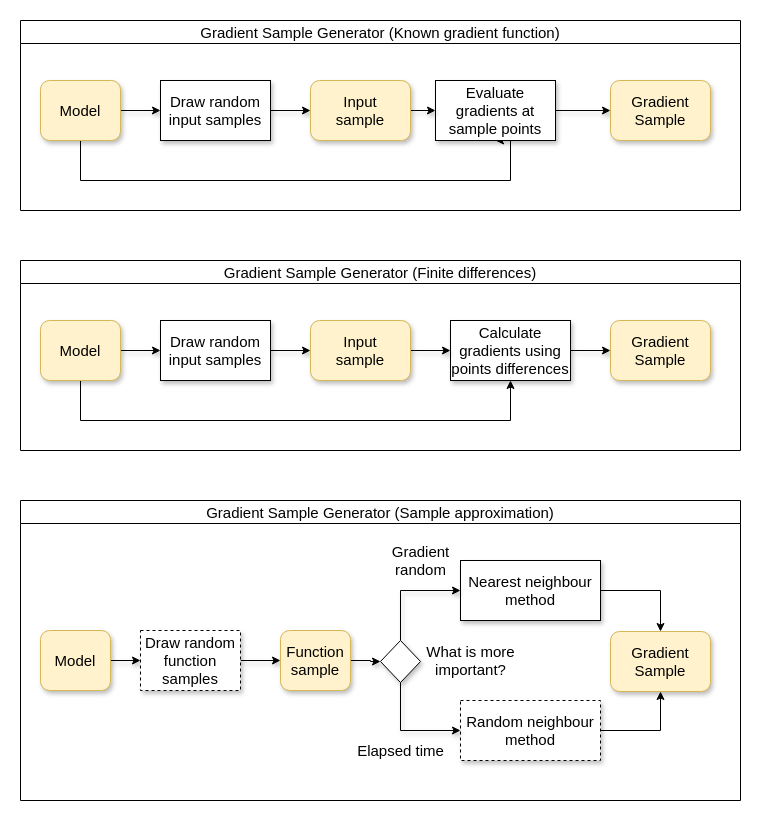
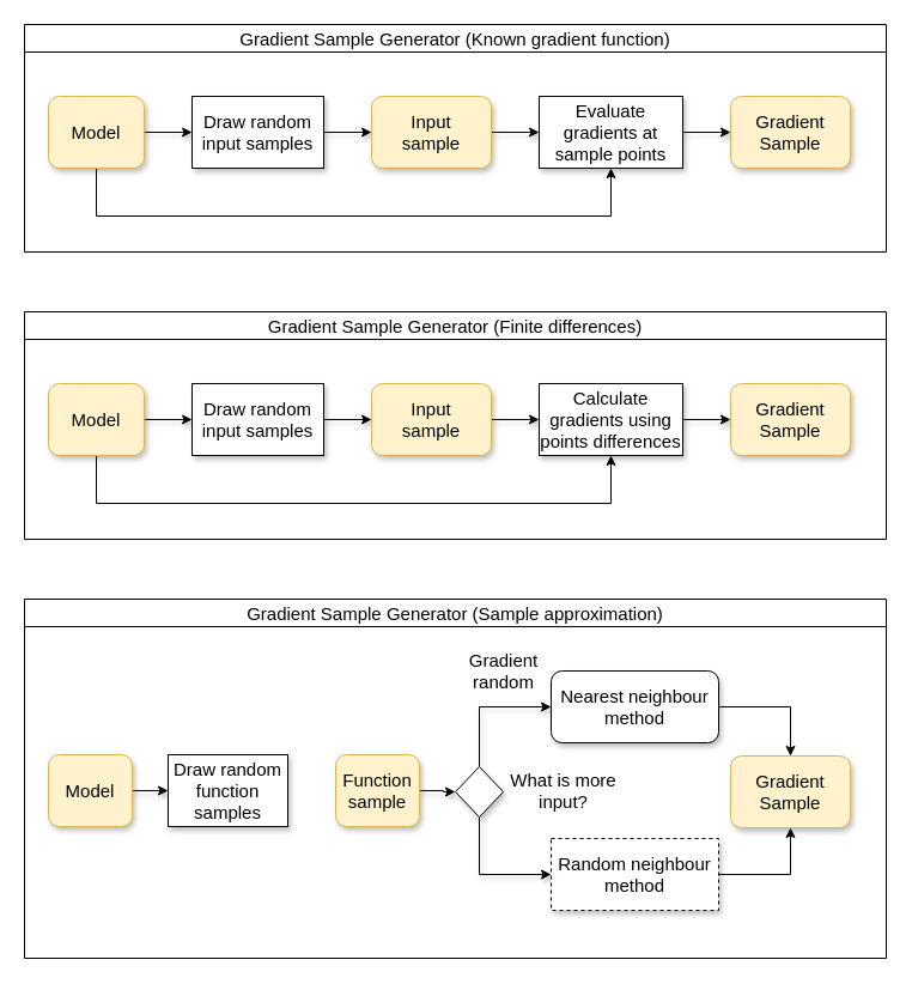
- <mxCell id="7" value="Evaluate gradients at sample points" style="rounded=0;whiteSpace=wrap;html=1;fontSize=15;shadow=1;" parent="2" vertex="1"><mxGeometry x="415" y="60" width="120" height="60" as="geometry" /></mxCell>
+ <mxCell id="7" value="Evaluate gradients at sample points" style="rounded=0;whiteSpace=wrap;html=1;fontSize=15;shadow=1;" parent="2" vertex="1"><mxGeometry x="430" y="60" width="120" height="60" as="geometry" /></mxCell>
- <mxCell id="17" value="Nearest neighbour method " style="rounded=0;whiteSpace=wrap;html=1;fontSize=15;shadow=1;" vertex="1" parent="13"><mxGeometry x="440" y="60" width="140" height="60" as="geometry" /></mxCell>
+ <mxCell id="17" value="Nearest neighbour method " style="whiteSpace=wrap;html=1;fontSize=15;shadow=1;rounded=1;" vertex="1" parent="13"><mxGeometry x="440" y="60" width="140" height="60" as="geometry" /></mxCell>
- <mxCell id="21" value="Draw random function samples" style="rounded=0;whiteSpace=wrap;html=1;fontSize=15;shadow=1;dashed=1;" vertex="1" parent="13"><mxGeometry x="120" y="130" width="100" height="60" as="geometry" /></mxCell>
+ <mxCell id="21" value="Draw random function samples" style="rounded=0;whiteSpace=wrap;html=1;fontSize=15;shadow=1;" vertex="1" parent="13"><mxGeometry x="120" y="130" width="100" height="60" as="geometry" /></mxCell>
- <mxCell id="20" style="edgeStyle=orthogonalEdgeStyle;rounded=0;orthogonalLoop=1;jettySize=auto;html=1;entryX=0;entryY=0.5;entryDx=0;entryDy=0;fontSize=15;shadow=1;" edge="1" parent="13" source="21" target="23"><mxGeometry relative="1" as="geometry" /></mxCell>
- <mxCell id="27" value="&lt;div style=&quot;font-size: 15px;&quot;&gt;What is more&lt;/div&gt;&lt;div style=&quot;font-size: 15px;&quot;&gt;important?&lt;/div&gt;" style="text;html=1;align=center;verticalAlign=middle;resizable=0;points=[];autosize=1;strokeColor=none;fontSize=15;shadow=1;" vertex="1" parent="13"><mxGeometry x="400" y="140" width="100" height="40" as="geometry" /></mxCell>
+ <mxCell id="27" value="&lt;div style=&quot;font-size: 15px;&quot;&gt;What is more&lt;/div&gt;&lt;div style=&quot;font-size: 15px;&quot;&gt;input?&lt;/div&gt;" style="text;html=1;align=center;verticalAlign=middle;resizable=0;points=[];autosize=1;strokeColor=none;fontSize=15;shadow=1;" vertex="1" parent="13"><mxGeometry x="400" y="140" width="100" height="40" as="geometry" /></mxCell>
- <mxCell id="28" value="Elapsed time" style="text;html=1;align=center;verticalAlign=middle;resizable=0;points=[];autosize=1;strokeColor=none;fontSize=15;shadow=1;" vertex="1" parent="13"><mxGeometry x="330" y="240" width="100" height="20" as="geometry" /></mxCell>
